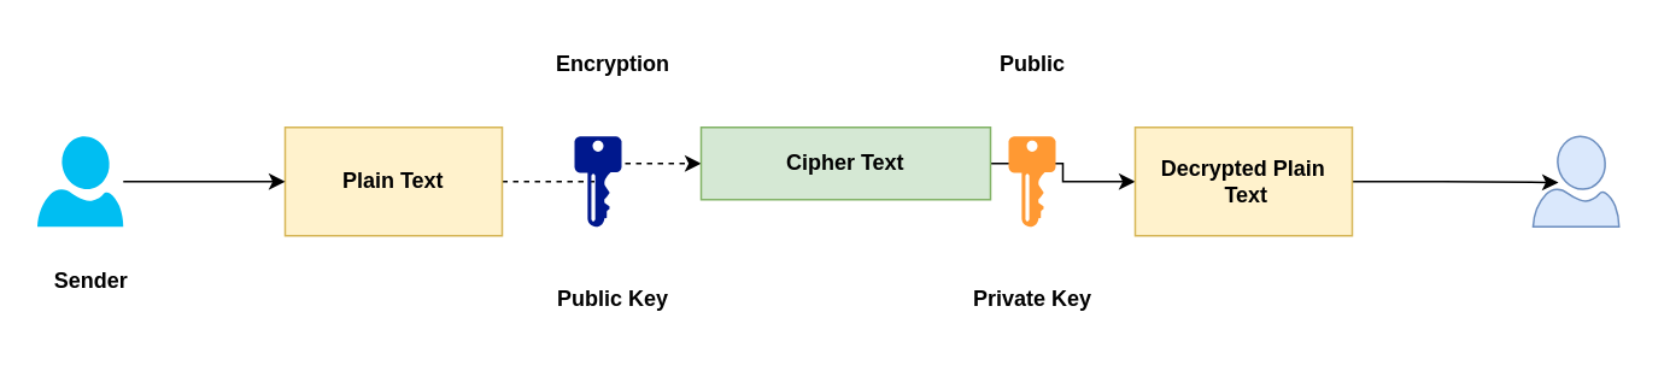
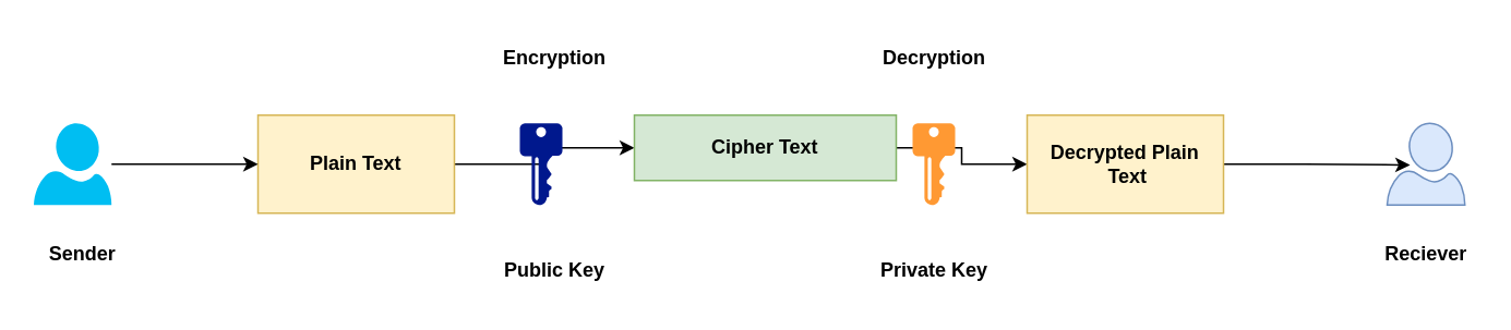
- <mxCell id="18" value="&lt;b&gt;Public&lt;/b&gt;" style="text;html=1;strokeColor=none;fillColor=none;align=center;verticalAlign=middle;whiteSpace=wrap;rounded=0;" vertex="1" parent="1"><mxGeometry x="531.5" y="20" width="77" height="30" as="geometry" /></mxCell>
+ <mxCell id="18" value="&lt;b&gt;Decryption&lt;/b&gt;" style="text;html=1;strokeColor=none;fillColor=none;align=center;verticalAlign=middle;whiteSpace=wrap;rounded=0;" vertex="1" parent="1"><mxGeometry x="531.5" y="20" width="77" height="30" as="geometry" /></mxCell>
- <mxCell id="2" style="edgeStyle=orthogonalEdgeStyle;rounded=0;orthogonalLoop=1;jettySize=auto;html=1;entryX=0;entryY=0.5;entryDx=0;entryDy=0;dashed=1;" edge="1" parent="1" source="3" target="5"><mxGeometry relative="1" as="geometry" /></mxCell>
+ <mxCell id="2" style="edgeStyle=orthogonalEdgeStyle;rounded=0;orthogonalLoop=1;jettySize=auto;html=1;entryX=0;entryY=0.5;entryDx=0;entryDy=0;" edge="1" parent="1" source="3" target="5"><mxGeometry relative="1" as="geometry" /></mxCell>
+ <mxCell id="14" value="&lt;b&gt;Reciever&lt;/b&gt;" style="text;html=1;strokeColor=none;fillColor=none;align=center;verticalAlign=middle;whiteSpace=wrap;rounded=0;" vertex="1" parent="1"><mxGeometry x="840.75" y="140" width="60" height="30" as="geometry" /></mxCell>
